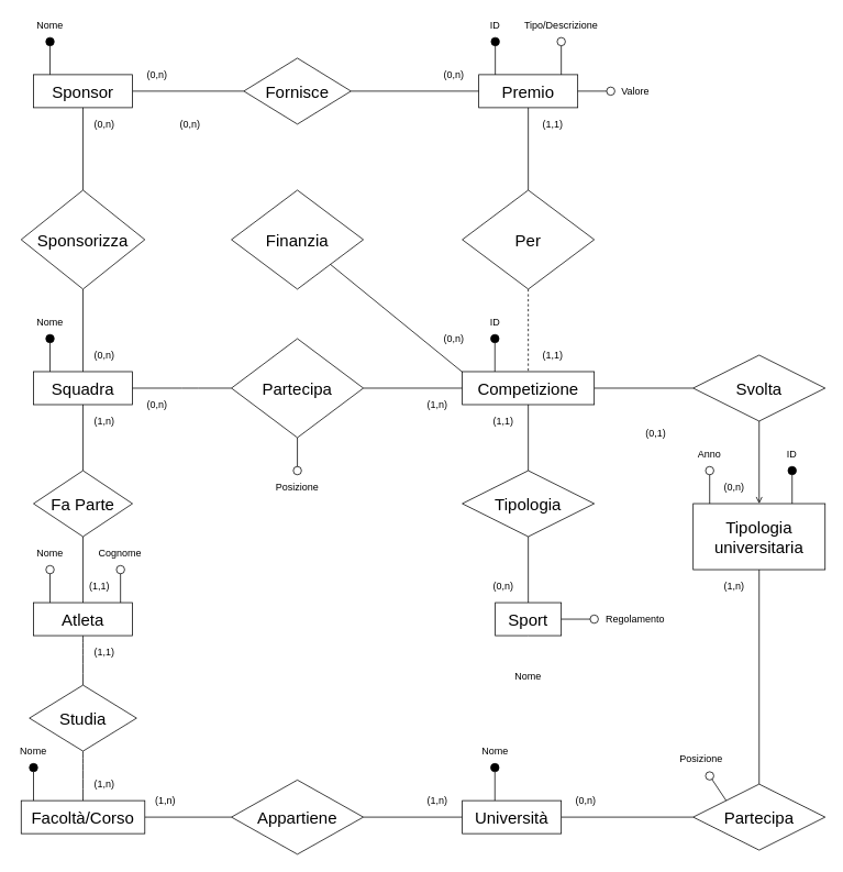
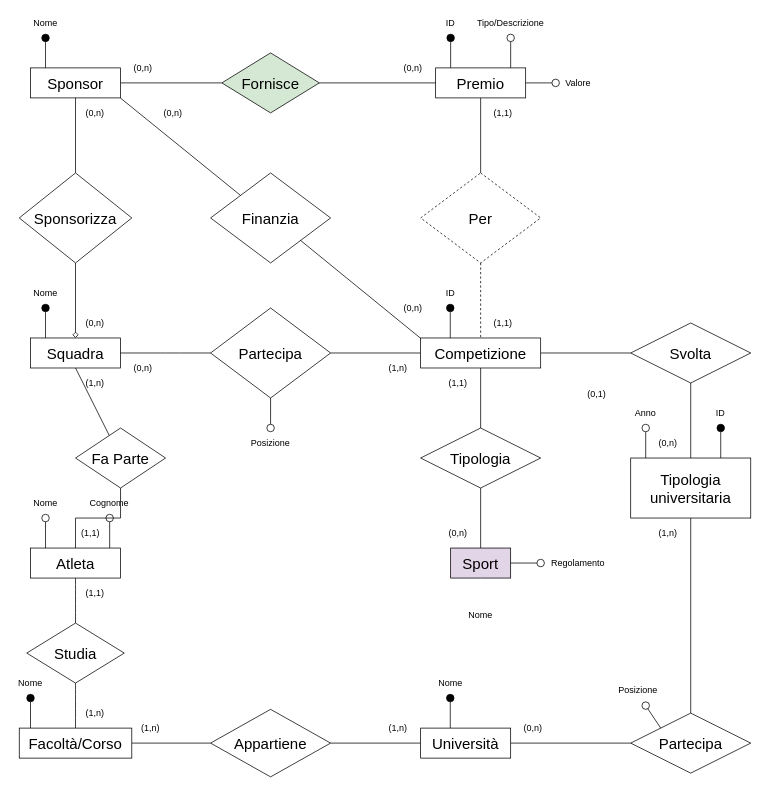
- <mxCell id="44" value="Fornisce" style="rhombus;whiteSpace=wrap;html=1;rounded=0;shadow=0;glass=0;comic=0;fontSize=20;" parent="1" vertex="1"><mxGeometry x="295" y="70" width="130" height="80" as="geometry" /></mxCell>
+ <mxCell id="44" value="Fornisce" style="rhombus;whiteSpace=wrap;html=1;rounded=0;shadow=0;glass=0;comic=0;fontSize=20;fillColor=#d5e8d4;" parent="1" vertex="1"><mxGeometry x="295" y="70" width="130" height="80" as="geometry" /></mxCell>
+ <mxCell id="53" value="" style="endArrow=none;html=1;fontSize=12;entryX=0;entryY=0;entryDx=0;entryDy=0;exitX=0.997;exitY=1;exitDx=0;exitDy=0;exitPerimeter=0;" parent="1" source="29" target="52" edge="1"><mxGeometry width="50" height="50" relative="1" as="geometry"><mxPoint x="200" y="170" as="sourcePoint" /><mxPoint x="290" y="170" as="targetPoint" /></mxGeometry></mxCell>
- <mxCell id="46" value="Per" style="rhombus;whiteSpace=wrap;html=1;rounded=0;shadow=0;glass=0;comic=0;fontSize=20;" parent="1" vertex="1"><mxGeometry x="560" y="230" width="160" height="120" as="geometry" /></mxCell>
+ <mxCell id="46" value="Per" style="rhombus;whiteSpace=wrap;html=1;rounded=0;shadow=0;glass=0;comic=0;fontSize=20;dashed=1;" parent="1" vertex="1"><mxGeometry x="560" y="230" width="160" height="120" as="geometry" /></mxCell>
- <mxCell id="30" value="" style="edgeStyle=orthogonalEdgeStyle;rounded=0;orthogonalLoop=1;jettySize=auto;html=1;endArrow=none;endFill=0;" parent="1" source="32" target="2" edge="1"><mxGeometry relative="1" as="geometry" /></mxCell>
+ <mxCell id="30" value="" style="edgeStyle=orthogonalEdgeStyle;rounded=0;orthogonalLoop=1;jettySize=auto;html=1;endArrow=diamond;endFill=0;" parent="1" source="32" target="2" edge="1"><mxGeometry relative="1" as="geometry" /></mxCell>
- <mxCell id="21" value="" style="edgeStyle=orthogonalEdgeStyle;rounded=0;orthogonalLoop=1;jettySize=auto;html=1;endArrow=open;endFill=0;fontSize=20;" parent="1" source="22" target="24" edge="1"><mxGeometry relative="1" as="geometry"><mxPoint x="920" y="610" as="targetPoint" /></mxGeometry></mxCell>
+ <mxCell id="21" value="" style="edgeStyle=orthogonalEdgeStyle;rounded=0;orthogonalLoop=1;jettySize=auto;html=1;endArrow=none;endFill=0;fontSize=20;" parent="1" source="22" target="24" edge="1"><mxGeometry relative="1" as="geometry"><mxPoint x="920" y="610" as="targetPoint" /></mxGeometry></mxCell>
- <mxCell id="14" value="Fa Parte" style="rhombus;whiteSpace=wrap;html=1;rounded=0;fontSize=20;" parent="1" vertex="1"><mxGeometry x="40" y="570" width="120" height="80" as="geometry" /></mxCell>
+ <mxCell id="14" value="Fa Parte" style="rhombus;whiteSpace=wrap;html=1;rounded=0;fontSize=20;" parent="1" vertex="1"><mxGeometry x="100" y="570" width="120" height="80" as="geometry" /></mxCell>
- <mxCell id="11" value="Sport" style="rounded=0;whiteSpace=wrap;html=1;fontSize=20;" parent="1" vertex="1"><mxGeometry x="600" y="730" width="80" height="40" as="geometry" /></mxCell>
+ <mxCell id="11" value="Sport" style="rounded=0;whiteSpace=wrap;html=1;fontSize=20;fillColor=#e1d5e7;" parent="1" vertex="1"><mxGeometry x="600" y="730" width="80" height="40" as="geometry" /></mxCell>
